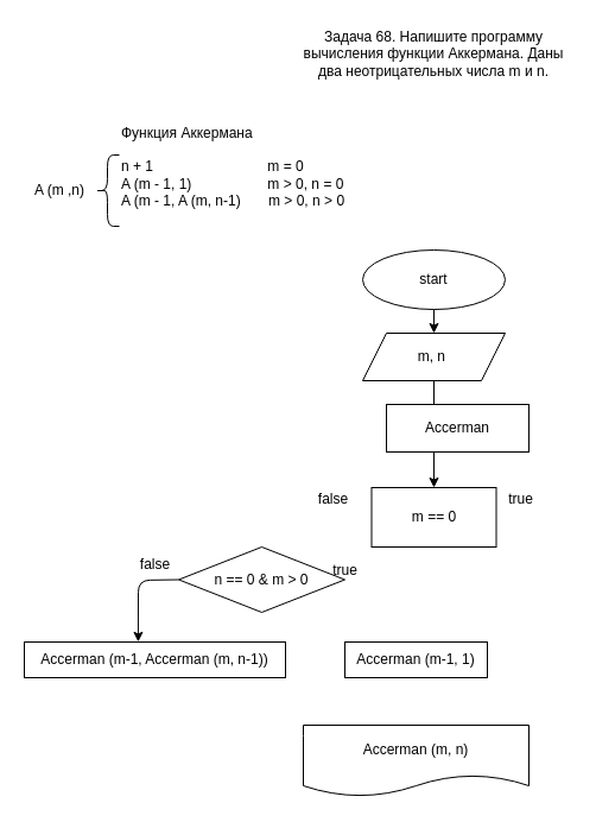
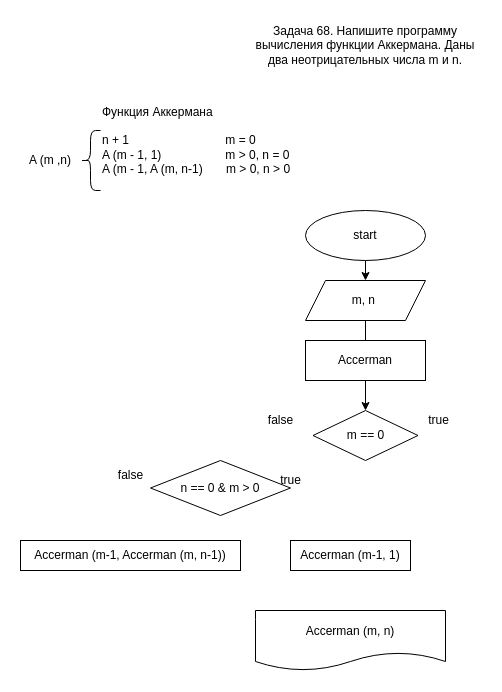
- <mxCell id="12" value="Accerman" style="rounded=0;whiteSpace=wrap;html=1;" vertex="1" parent="1"><mxGeometry x="325" y="340" width="120" height="40" as="geometry" /></mxCell>
+ <mxCell id="12" value="Accerman" style="rounded=0;whiteSpace=wrap;html=1;" vertex="1" parent="1"><mxGeometry x="305" y="340" width="120" height="40" as="geometry" /></mxCell>
- <mxCell id="9" value="m == 0" style="whiteSpace=wrap;html=1;rounded=0;" vertex="1" parent="1"><mxGeometry x="312.5" y="410" width="105" height="50" as="geometry" /></mxCell>
+ <mxCell id="9" value="m == 0" style="rhombus;whiteSpace=wrap;html=1;" vertex="1" parent="1"><mxGeometry x="312.5" y="410" width="105" height="50" as="geometry" /></mxCell>
- <mxCell id="18" value="" style="endArrow=classic;html=1;entryX=0.436;entryY=-0.006;entryDx=0;entryDy=0;entryPerimeter=0;exitX=0;exitY=0.5;exitDx=0;exitDy=0;" edge="1" parent="1" source="11" target="17"><mxGeometry width="50" height="50" relative="1" as="geometry"><mxPoint x="380" y="500" as="sourcePoint" /><mxPoint x="430" y="450" as="targetPoint" /><Array as="points"><mxPoint x="116" y="488" /></Array></mxGeometry></mxCell>
